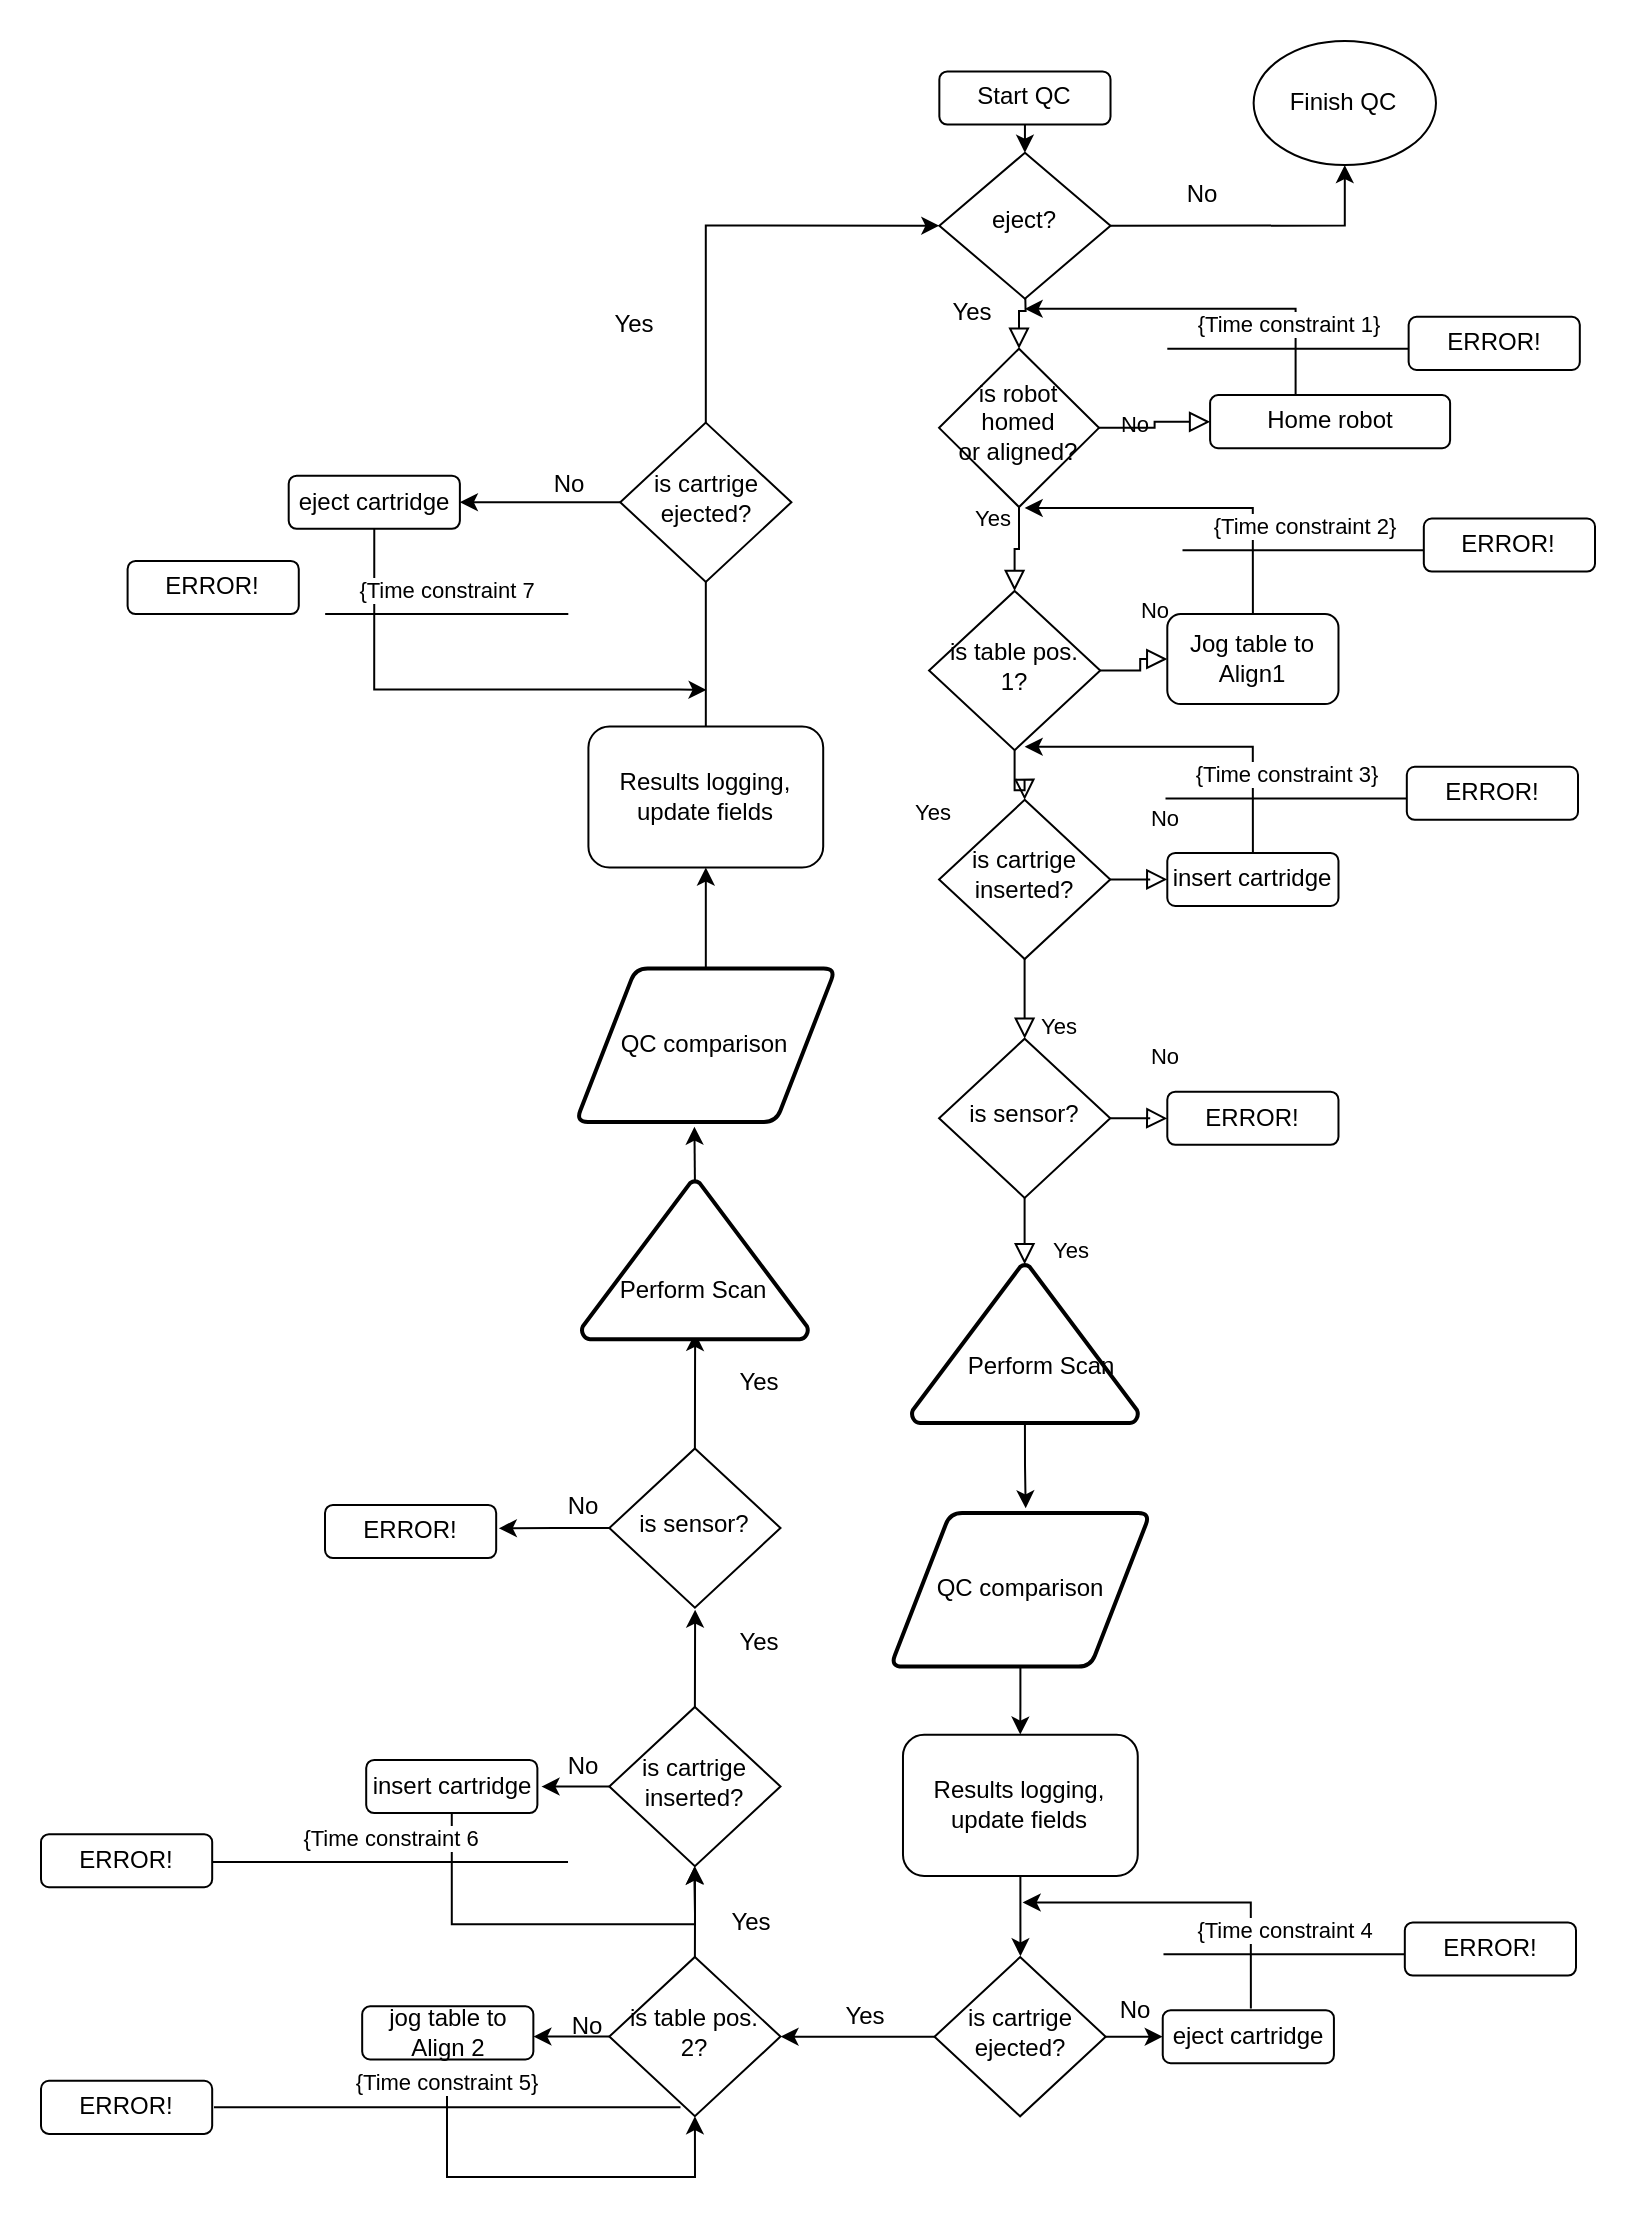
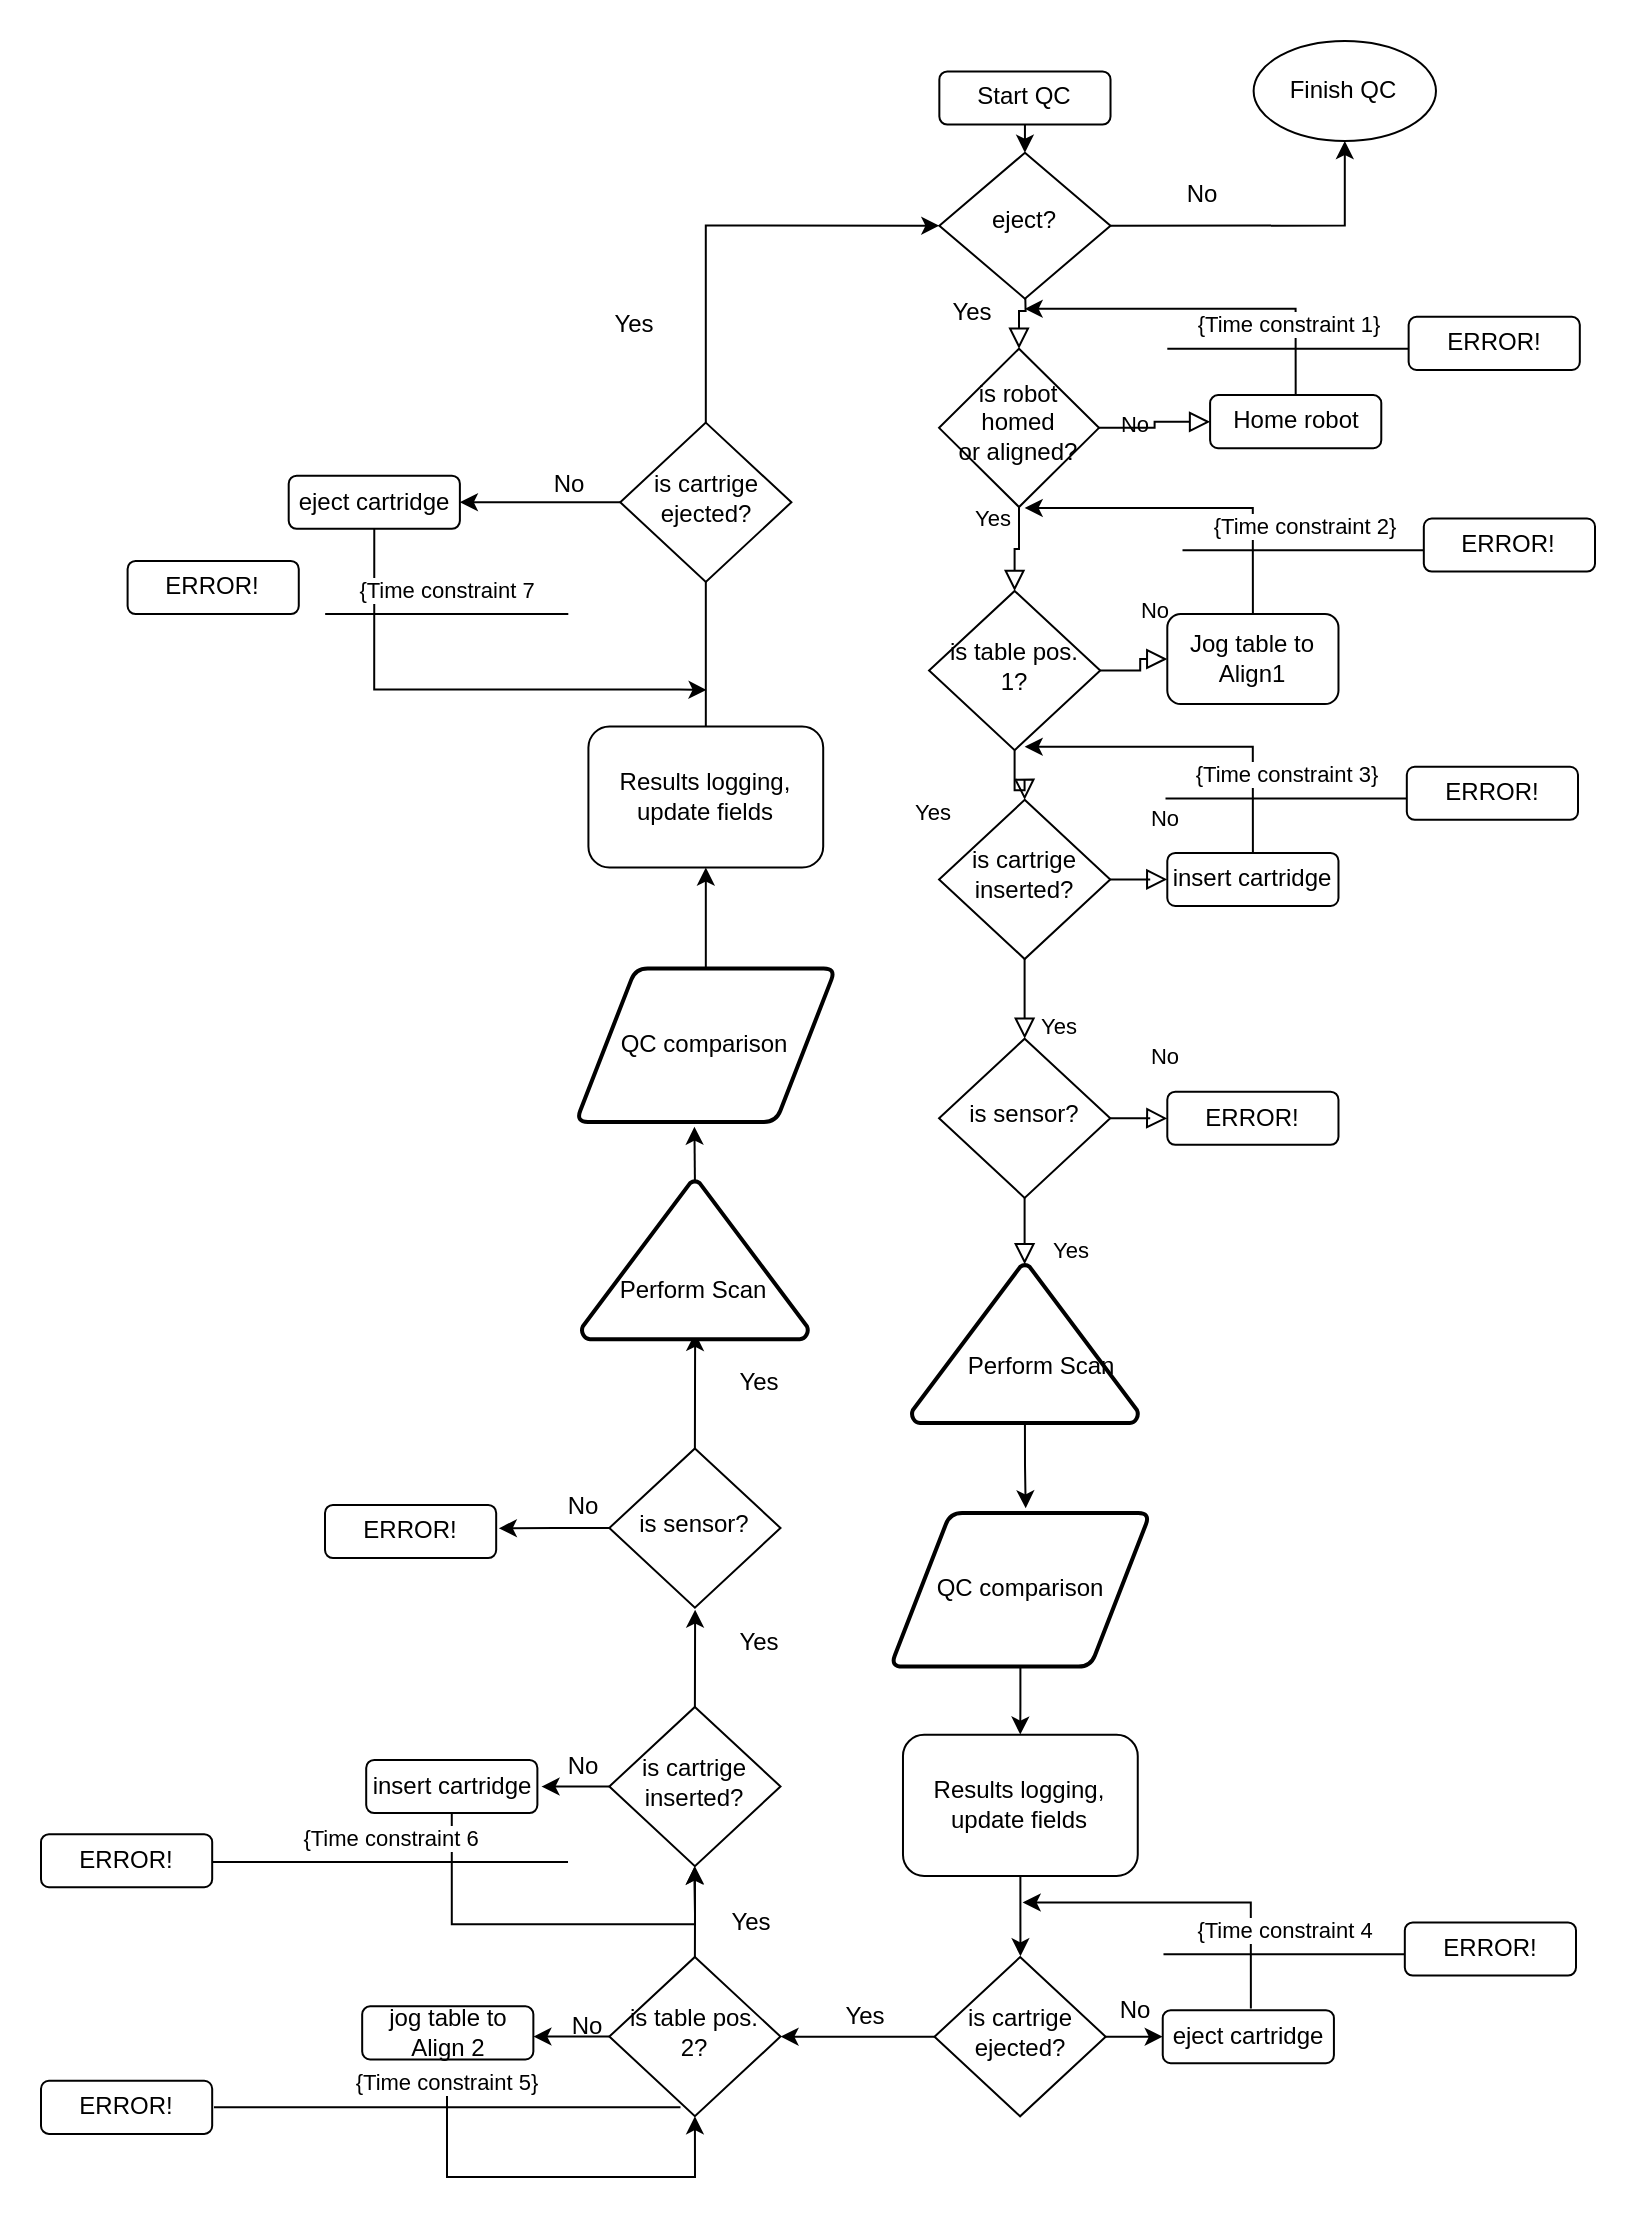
- <mxCell id="85" value="Finish QC" style="ellipse;whiteSpace=wrap;html=1;" vertex="1" parent="1"><mxGeometry x="626.313" y="20" width="91.175" height="62.057" as="geometry" /></mxCell>
+ <mxCell id="85" value="Finish QC" style="ellipse;whiteSpace=wrap;html=1;" vertex="1" parent="1"><mxGeometry x="626.313" y="20" width="91.175" height="50" as="geometry" /></mxCell>
- <mxCell id="14" value="Home robot" style="rounded=1;whiteSpace=wrap;html=1;fontSize=12;glass=0;strokeWidth=1;shadow=0;" parent="1" vertex="1"><mxGeometry x="604.549" y="197.058" width="120" height="26.538" as="geometry" /></mxCell>
+ <mxCell id="14" value="Home robot" style="rounded=1;whiteSpace=wrap;html=1;fontSize=12;glass=0;strokeWidth=1;shadow=0;" parent="1" vertex="1"><mxGeometry x="604.549" y="197.058" width="85.587" height="26.538" as="geometry" /></mxCell>
